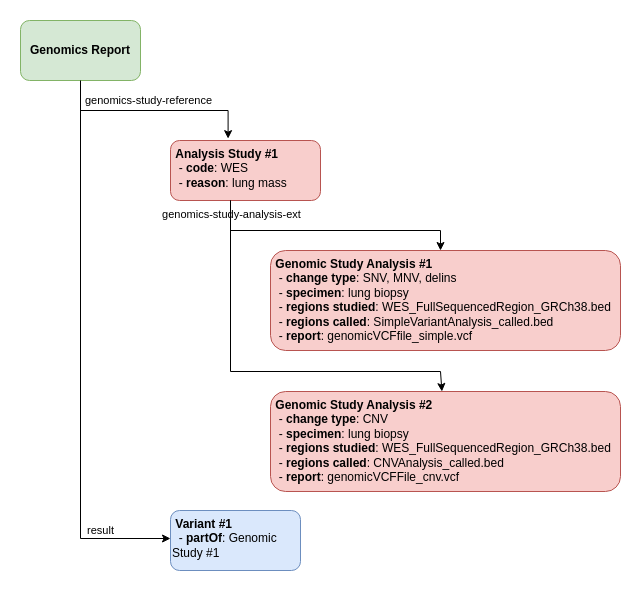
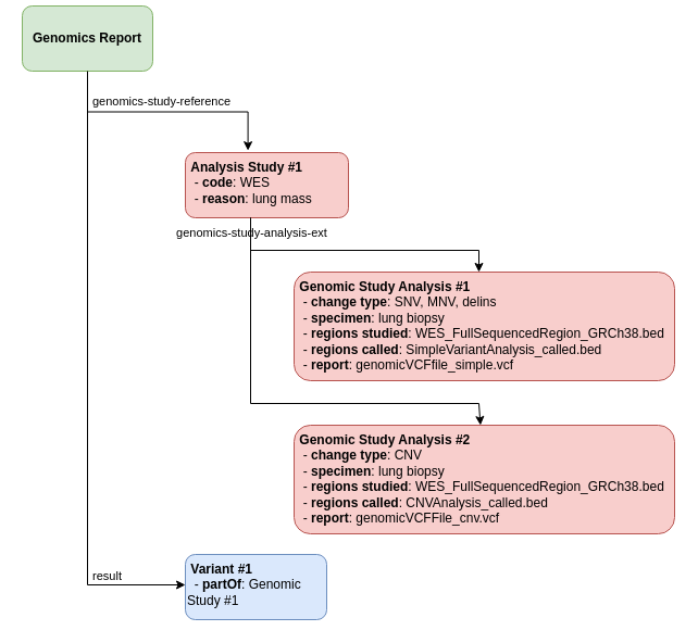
- <mxCell id="3" value="Genomics Report" style="rounded=1;whiteSpace=wrap;html=1;fillColor=#d5e8d4;strokeColor=#82b366;fontStyle=1" vertex="1" parent="1"><mxGeometry x="20" y="20" width="120" height="60" as="geometry" /></mxCell>
+ <mxCell id="3" value="Genomics Report" style="rounded=1;whiteSpace=wrap;html=1;fillColor=#d5e8d4;strokeColor=#82b366;fontStyle=1" vertex="1" parent="1"><mxGeometry x="20" y="5" width="120" height="60" as="geometry" /></mxCell>
